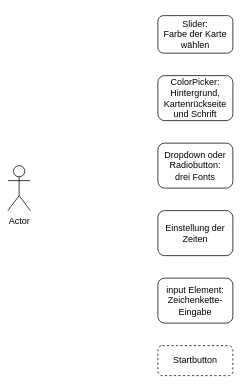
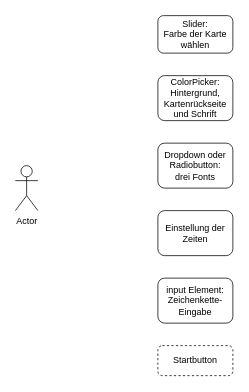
- <mxCell id="2" value="Actor" style="shape=umlActor;verticalLabelPosition=bottom;verticalAlign=top;html=1;outlineConnect=0;" vertex="1" parent="1"><mxGeometry x="10" y="220" width="30" height="60" as="geometry" /></mxCell>
+ <mxCell id="2" value="Actor" style="shape=umlActor;verticalLabelPosition=bottom;verticalAlign=top;html=1;outlineConnect=0;" vertex="1" parent="1"><mxGeometry x="20" y="220" width="30" height="60" as="geometry" /></mxCell>
